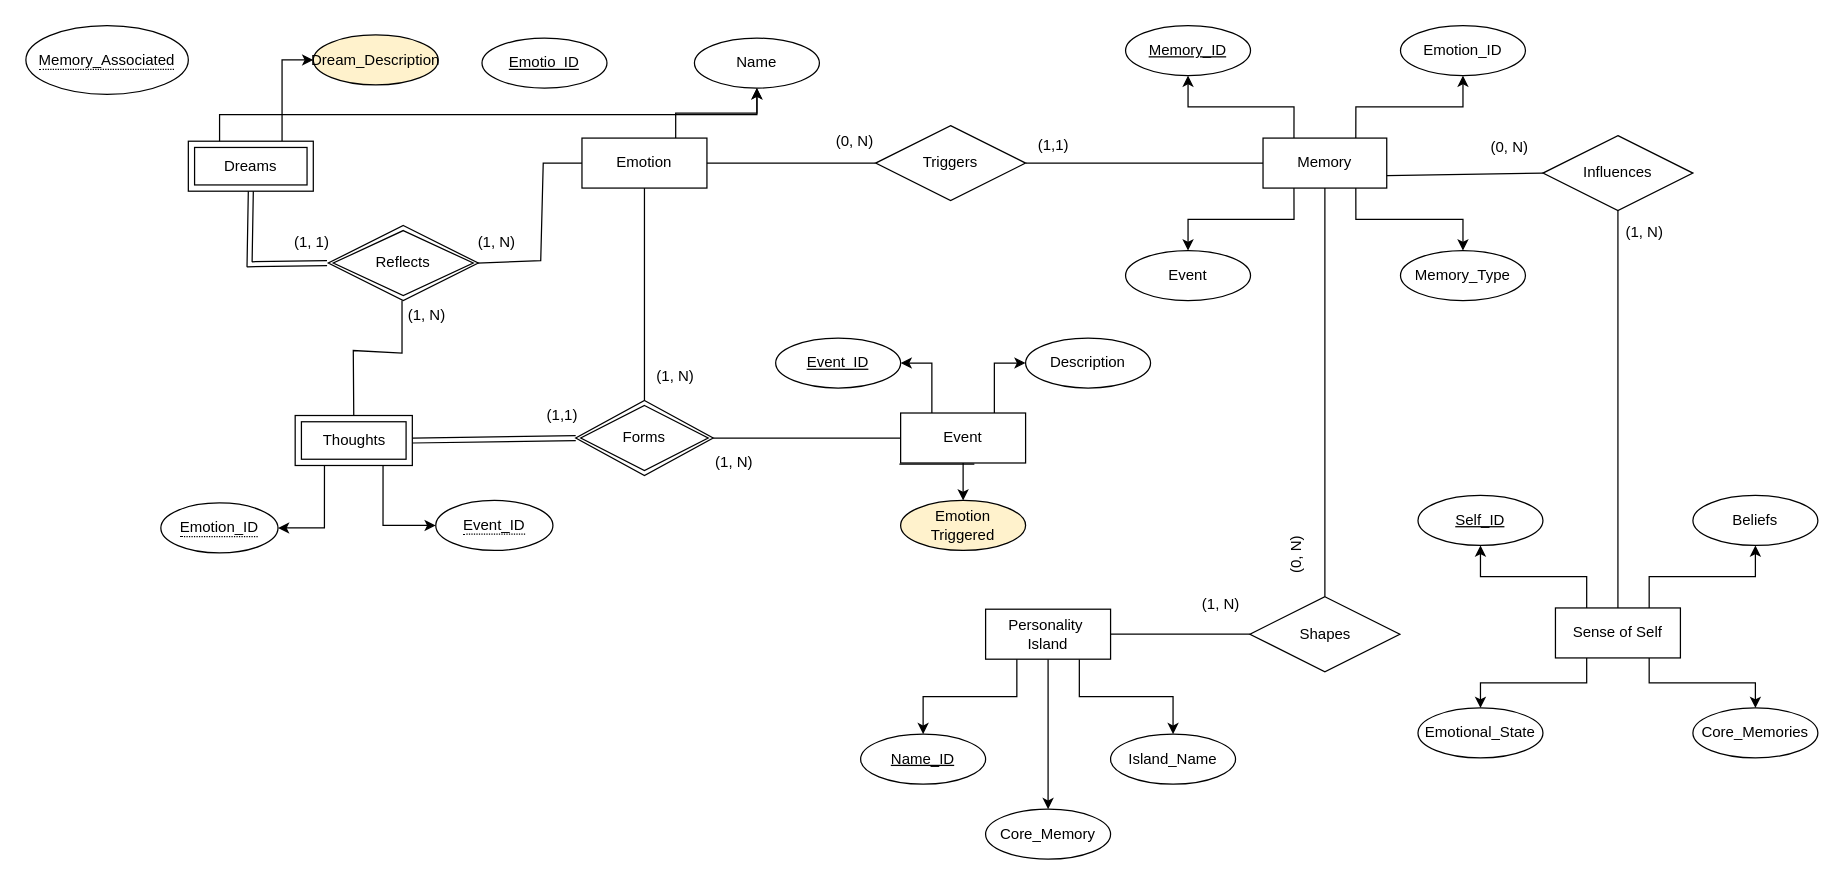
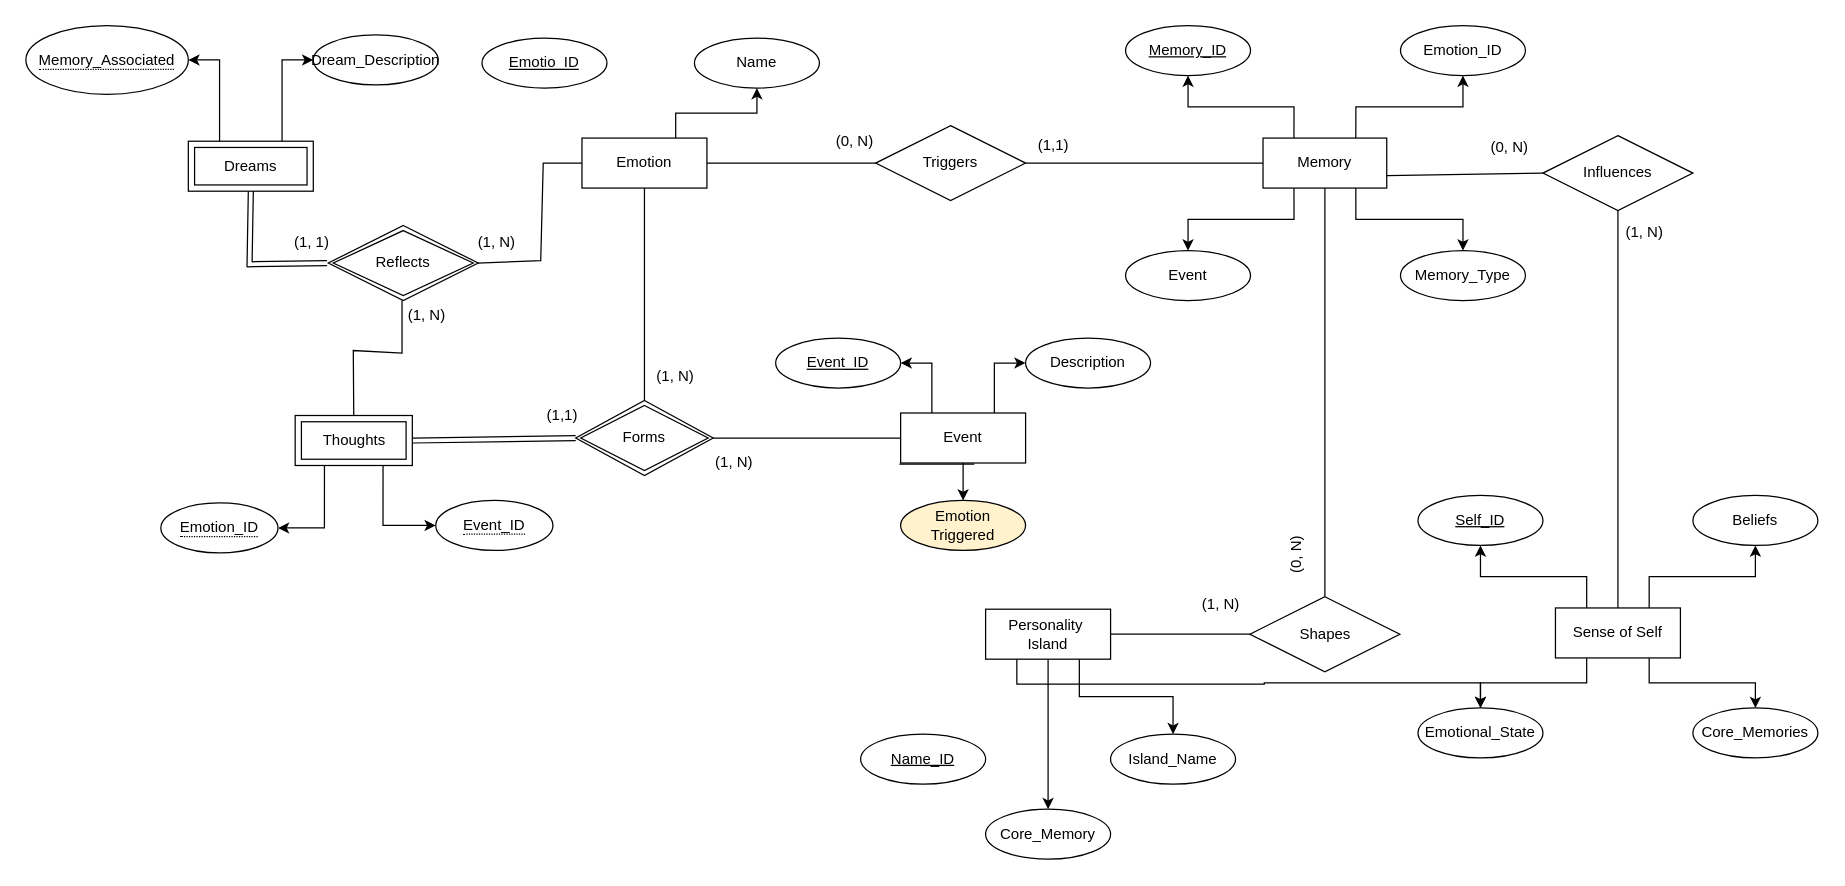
- <mxCell id="39" value="Dream_Description" style="ellipse;whiteSpace=wrap;html=1;align=center;fillColor=#fff2cc;" parent="36" vertex="1"><mxGeometry x="230" y="7.5" width="100" height="40" as="geometry" /></mxCell>
+ <mxCell id="39" value="Dream_Description" style="ellipse;whiteSpace=wrap;html=1;align=center;" parent="36" vertex="1"><mxGeometry x="230" y="7.5" width="100" height="40" as="geometry" /></mxCell>
- <mxCell id="41" style="edgeStyle=orthogonalEdgeStyle;rounded=0;orthogonalLoop=1;jettySize=auto;html=1;exitX=0.25;exitY=0;exitDx=0;exitDy=0;" edge="1" parent="36" source="38" target="34"><mxGeometry relative="1" as="geometry" /></mxCell>
+ <mxCell id="41" style="edgeStyle=orthogonalEdgeStyle;rounded=0;orthogonalLoop=1;jettySize=auto;html=1;entryX=1;entryY=0.5;entryDx=0;entryDy=0;exitX=0.25;exitY=0;exitDx=0;exitDy=0;" edge="1" parent="36" source="38" target="40"><mxGeometry relative="1" as="geometry" /></mxCell>
- <mxCell id="70" style="edgeStyle=orthogonalEdgeStyle;rounded=0;orthogonalLoop=1;jettySize=auto;html=1;exitX=0.25;exitY=1;exitDx=0;exitDy=0;entryX=0.5;entryY=0;entryDx=0;entryDy=0;" parent="67" source="72" target="74" edge="1"><mxGeometry relative="1" as="geometry" /></mxCell>
+ <mxCell id="70" style="edgeStyle=orthogonalEdgeStyle;rounded=0;orthogonalLoop=1;jettySize=auto;html=1;exitX=0.25;exitY=1;exitDx=0;exitDy=0;" parent="67" source="72" target="11" edge="1"><mxGeometry relative="1" as="geometry" /></mxCell>
